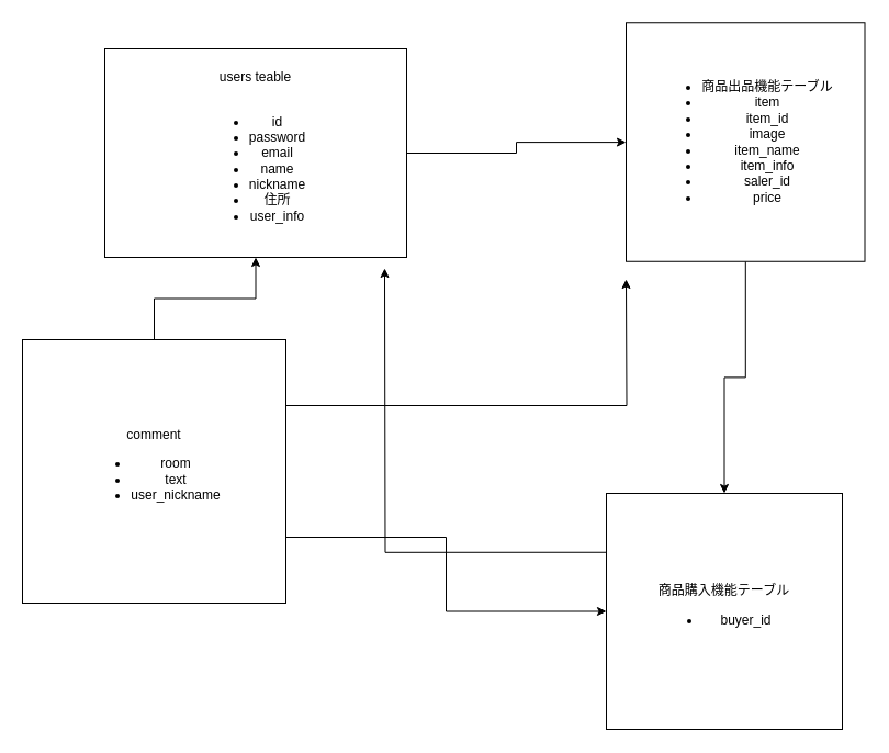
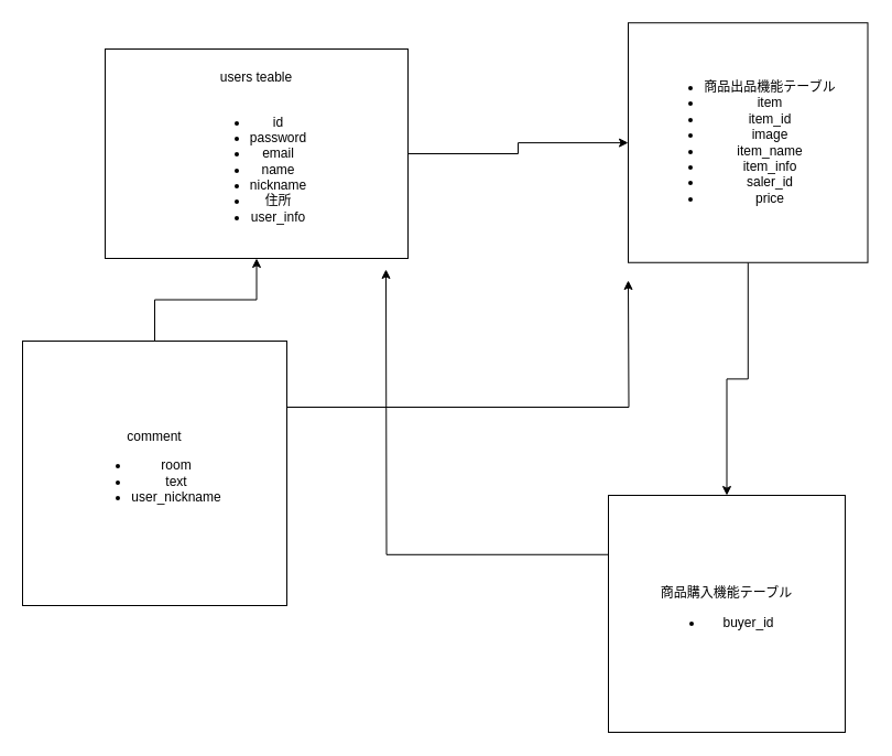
- <mxCell id="10" style="edgeStyle=orthogonalEdgeStyle;rounded=0;orthogonalLoop=1;jettySize=auto;html=1;exitX=1;exitY=0.75;exitDx=0;exitDy=0;" edge="1" parent="1" source="11" target="7"><mxGeometry relative="1" as="geometry" /></mxCell>
